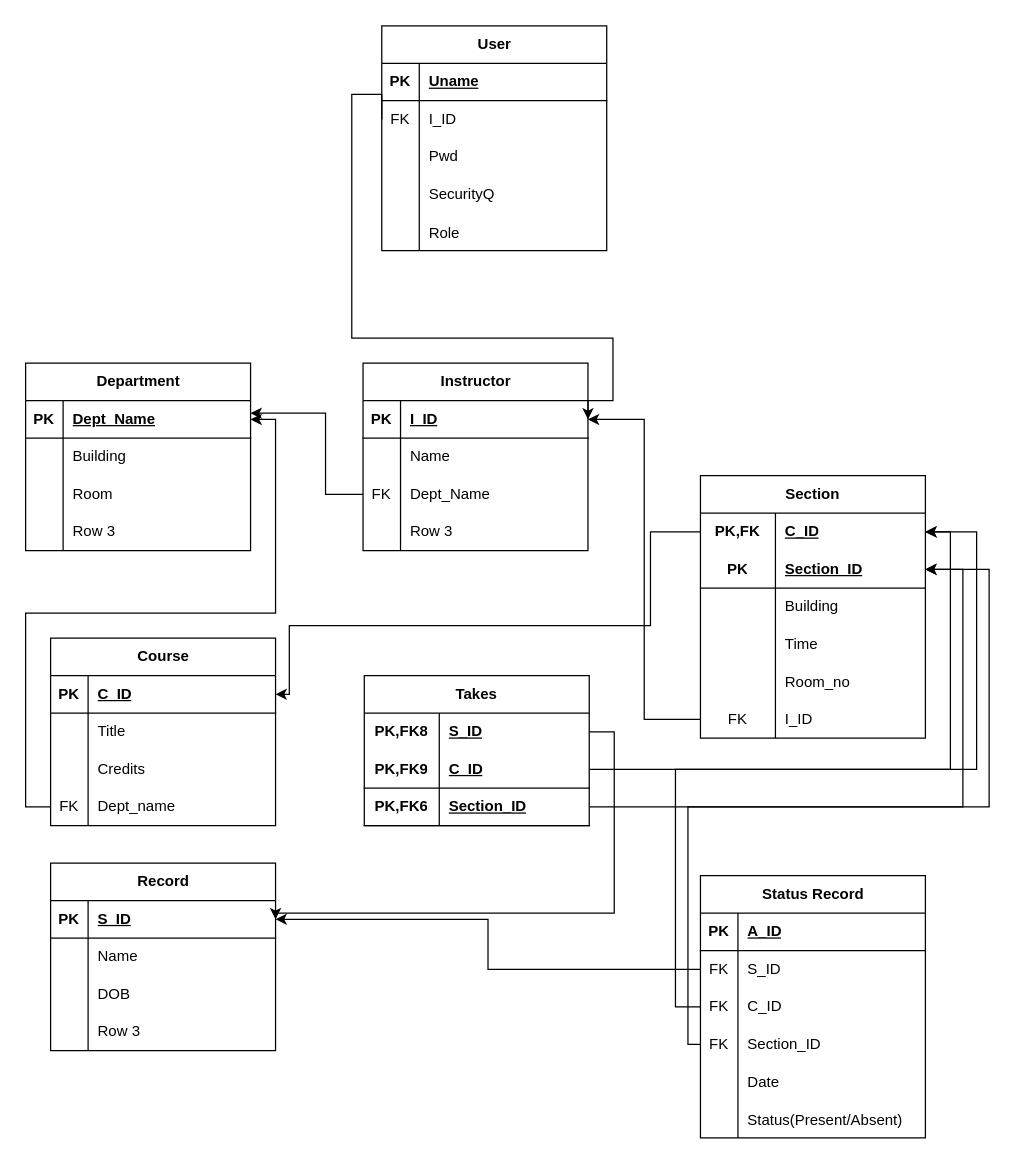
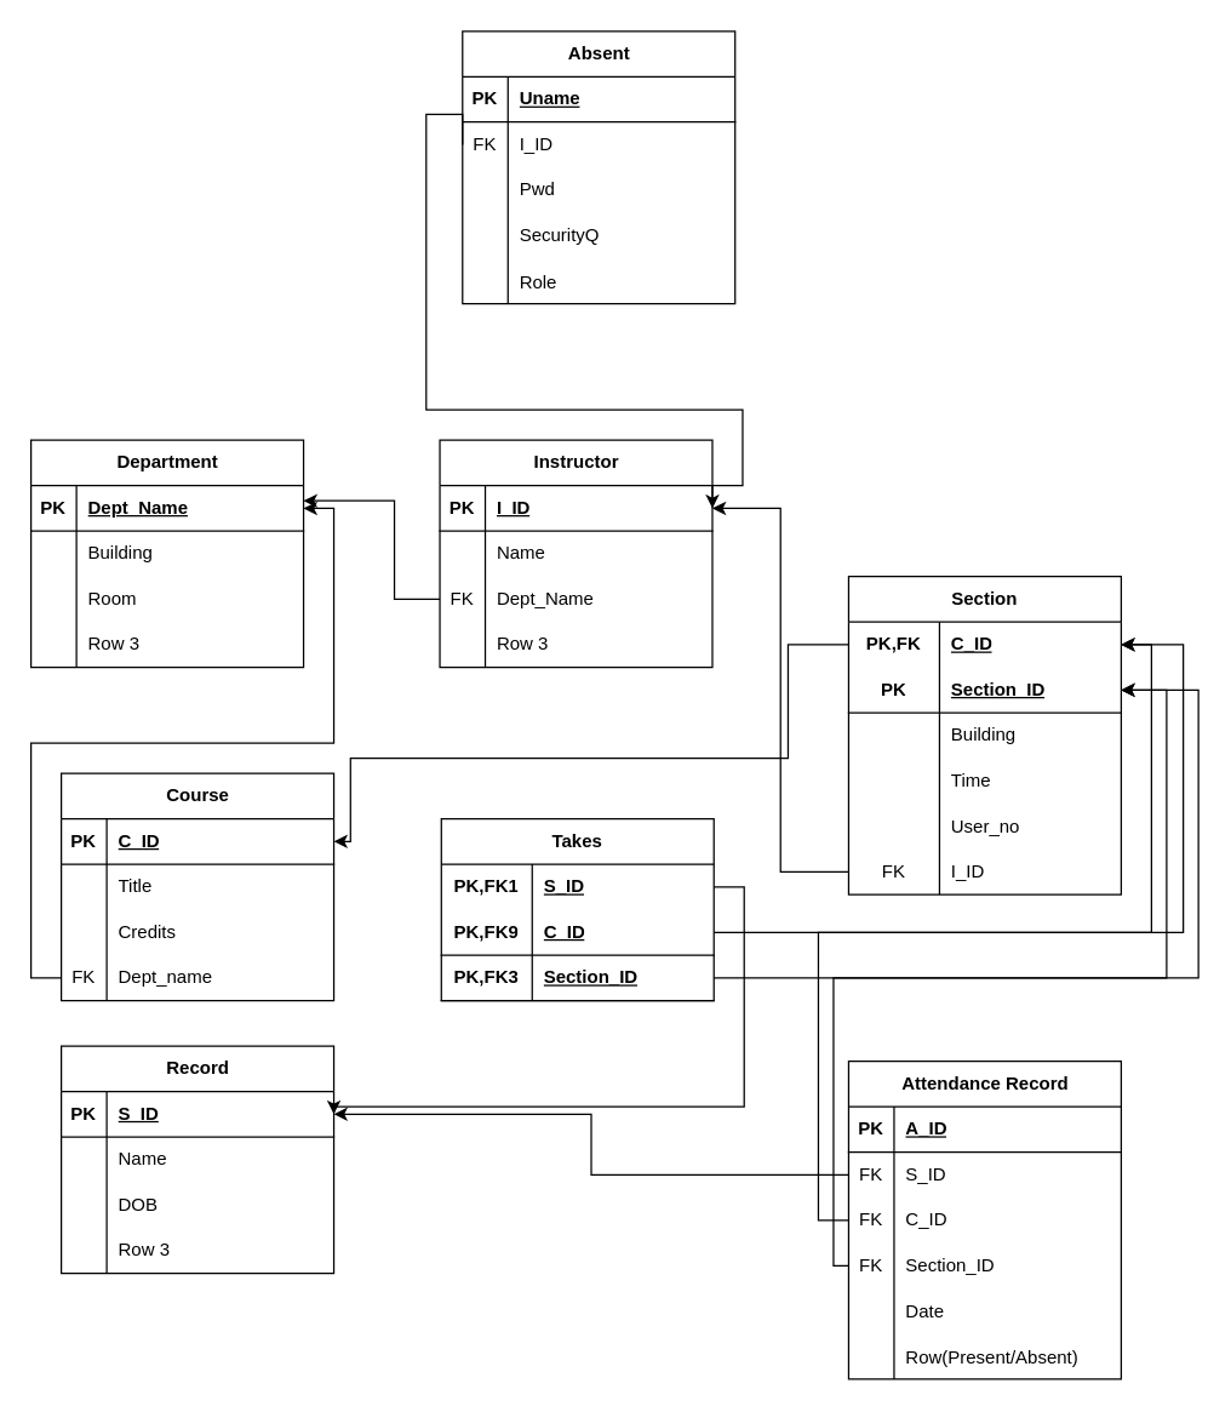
- <mxCell id="99" value="User" style="shape=table;startSize=30;container=1;collapsible=1;childLayout=tableLayout;fixedRows=1;rowLines=0;fontStyle=1;align=center;resizeLast=1;html=1;" vertex="1" parent="1"><mxGeometry x="305" y="20" width="180" height="180" as="geometry" /></mxCell>
+ <mxCell id="99" value="Absent" style="shape=table;startSize=30;container=1;collapsible=1;childLayout=tableLayout;fixedRows=1;rowLines=0;fontStyle=1;align=center;resizeLast=1;html=1;" vertex="1" parent="1"><mxGeometry x="305" y="20" width="180" height="180" as="geometry" /></mxCell>
- <mxCell id="58" value="Room_no" style="shape=partialRectangle;connectable=0;fillColor=none;top=0;left=0;bottom=0;right=0;align=left;spacingLeft=6;overflow=hidden;" vertex="1" parent="56"><mxGeometry x="60" width="120" height="30" as="geometry"><mxRectangle width="120" height="30" as="alternateBounds" /></mxGeometry></mxCell>
+ <mxCell id="58" value="User_no" style="shape=partialRectangle;connectable=0;fillColor=none;top=0;left=0;bottom=0;right=0;align=left;spacingLeft=6;overflow=hidden;" vertex="1" parent="56"><mxGeometry x="60" width="120" height="30" as="geometry"><mxRectangle width="120" height="30" as="alternateBounds" /></mxGeometry></mxCell>
- <mxCell id="118" value="PK,FK8" style="shape=partialRectangle;connectable=0;fillColor=none;top=0;left=0;bottom=0;right=0;fontStyle=1;overflow=hidden;html=1;whiteSpace=wrap;" vertex="1" parent="117"><mxGeometry width="60" height="30" as="geometry"><mxRectangle width="60" height="30" as="alternateBounds" /></mxGeometry></mxCell>
+ <mxCell id="118" value="PK,FK1" style="shape=partialRectangle;connectable=0;fillColor=none;top=0;left=0;bottom=0;right=0;fontStyle=1;overflow=hidden;html=1;whiteSpace=wrap;" vertex="1" parent="117"><mxGeometry width="60" height="30" as="geometry"><mxRectangle width="60" height="30" as="alternateBounds" /></mxGeometry></mxCell>
- <mxCell id="124" value="PK,FK6" style="shape=partialRectangle;connectable=0;fillColor=none;top=0;left=0;bottom=0;right=0;fontStyle=1;overflow=hidden;html=1;whiteSpace=wrap;" vertex="1" parent="123"><mxGeometry width="60" height="30" as="geometry"><mxRectangle width="60" height="30" as="alternateBounds" /></mxGeometry></mxCell>
+ <mxCell id="124" value="PK,FK3" style="shape=partialRectangle;connectable=0;fillColor=none;top=0;left=0;bottom=0;right=0;fontStyle=1;overflow=hidden;html=1;whiteSpace=wrap;" vertex="1" parent="123"><mxGeometry width="60" height="30" as="geometry"><mxRectangle width="60" height="30" as="alternateBounds" /></mxGeometry></mxCell>
- <mxCell id="77" value="Status Record" style="shape=table;startSize=30;container=1;collapsible=1;childLayout=tableLayout;fixedRows=1;rowLines=0;fontStyle=1;align=center;resizeLast=1;html=1;" vertex="1" parent="1"><mxGeometry x="560" y="700" width="180" height="210" as="geometry" /></mxCell>
+ <mxCell id="77" value="Attendance Record" style="shape=table;startSize=30;container=1;collapsible=1;childLayout=tableLayout;fixedRows=1;rowLines=0;fontStyle=1;align=center;resizeLast=1;html=1;" vertex="1" parent="1"><mxGeometry x="560" y="700" width="180" height="210" as="geometry" /></mxCell>
- <mxCell id="95" value="Status(Present/Absent)" style="shape=partialRectangle;connectable=0;fillColor=none;top=0;left=0;bottom=0;right=0;align=left;spacingLeft=6;overflow=hidden;" vertex="1" parent="93"><mxGeometry x="30" width="150" height="30" as="geometry"><mxRectangle width="150" height="30" as="alternateBounds" /></mxGeometry></mxCell>
+ <mxCell id="95" value="Row(Present/Absent)" style="shape=partialRectangle;connectable=0;fillColor=none;top=0;left=0;bottom=0;right=0;align=left;spacingLeft=6;overflow=hidden;" vertex="1" parent="93"><mxGeometry x="30" width="150" height="30" as="geometry"><mxRectangle width="150" height="30" as="alternateBounds" /></mxGeometry></mxCell>
